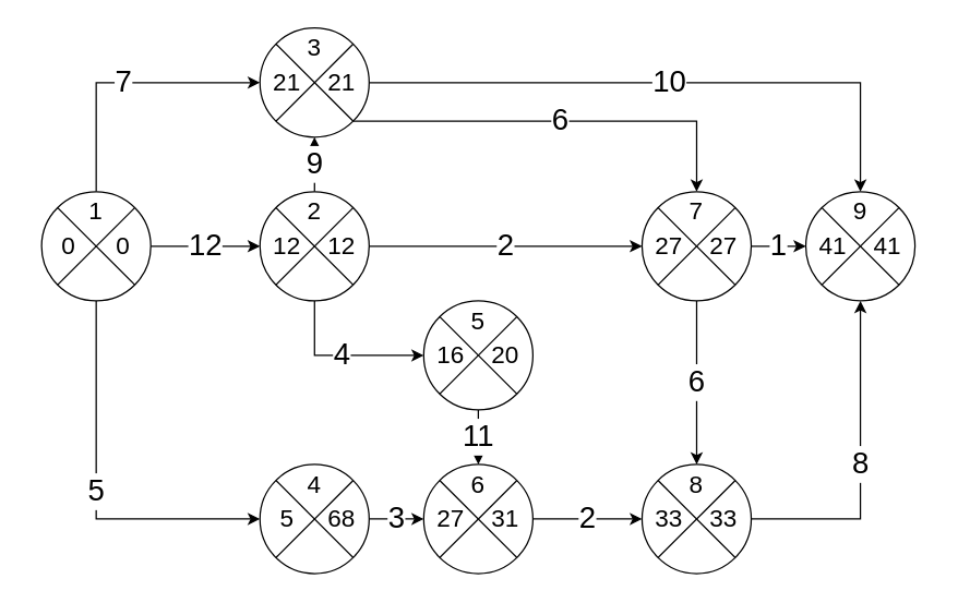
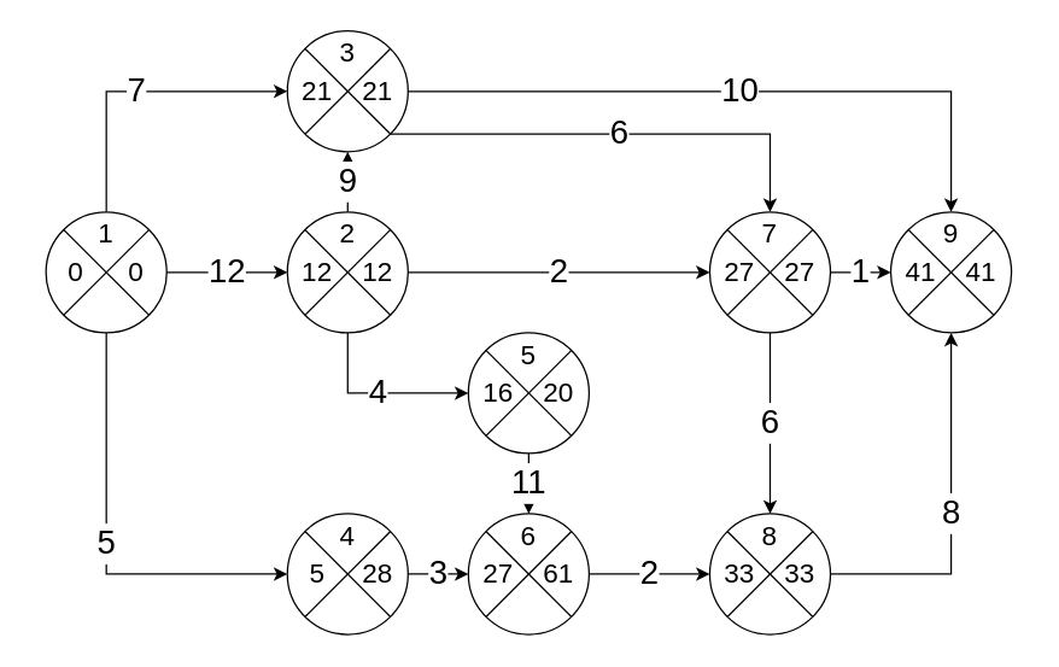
- <mxCell id="36" value="68" style="text;html=1;strokeColor=none;fillColor=none;align=center;verticalAlign=middle;whiteSpace=wrap;rounded=0;fontSize=18;" vertex="1" parent="1"><mxGeometry x="220" y="365" width="60" height="30" as="geometry" /></mxCell>
+ <mxCell id="36" value="28" style="text;html=1;strokeColor=none;fillColor=none;align=center;verticalAlign=middle;whiteSpace=wrap;rounded=0;fontSize=18;" vertex="1" parent="1"><mxGeometry x="220" y="365" width="60" height="30" as="geometry" /></mxCell>
- <mxCell id="42" value="31" style="text;html=1;strokeColor=none;fillColor=none;align=center;verticalAlign=middle;whiteSpace=wrap;rounded=0;fontSize=18;" vertex="1" parent="1"><mxGeometry x="340" y="365" width="60" height="30" as="geometry" /></mxCell>
+ <mxCell id="42" value="61" style="text;html=1;strokeColor=none;fillColor=none;align=center;verticalAlign=middle;whiteSpace=wrap;rounded=0;fontSize=18;" vertex="1" parent="1"><mxGeometry x="340" y="365" width="60" height="30" as="geometry" /></mxCell>
